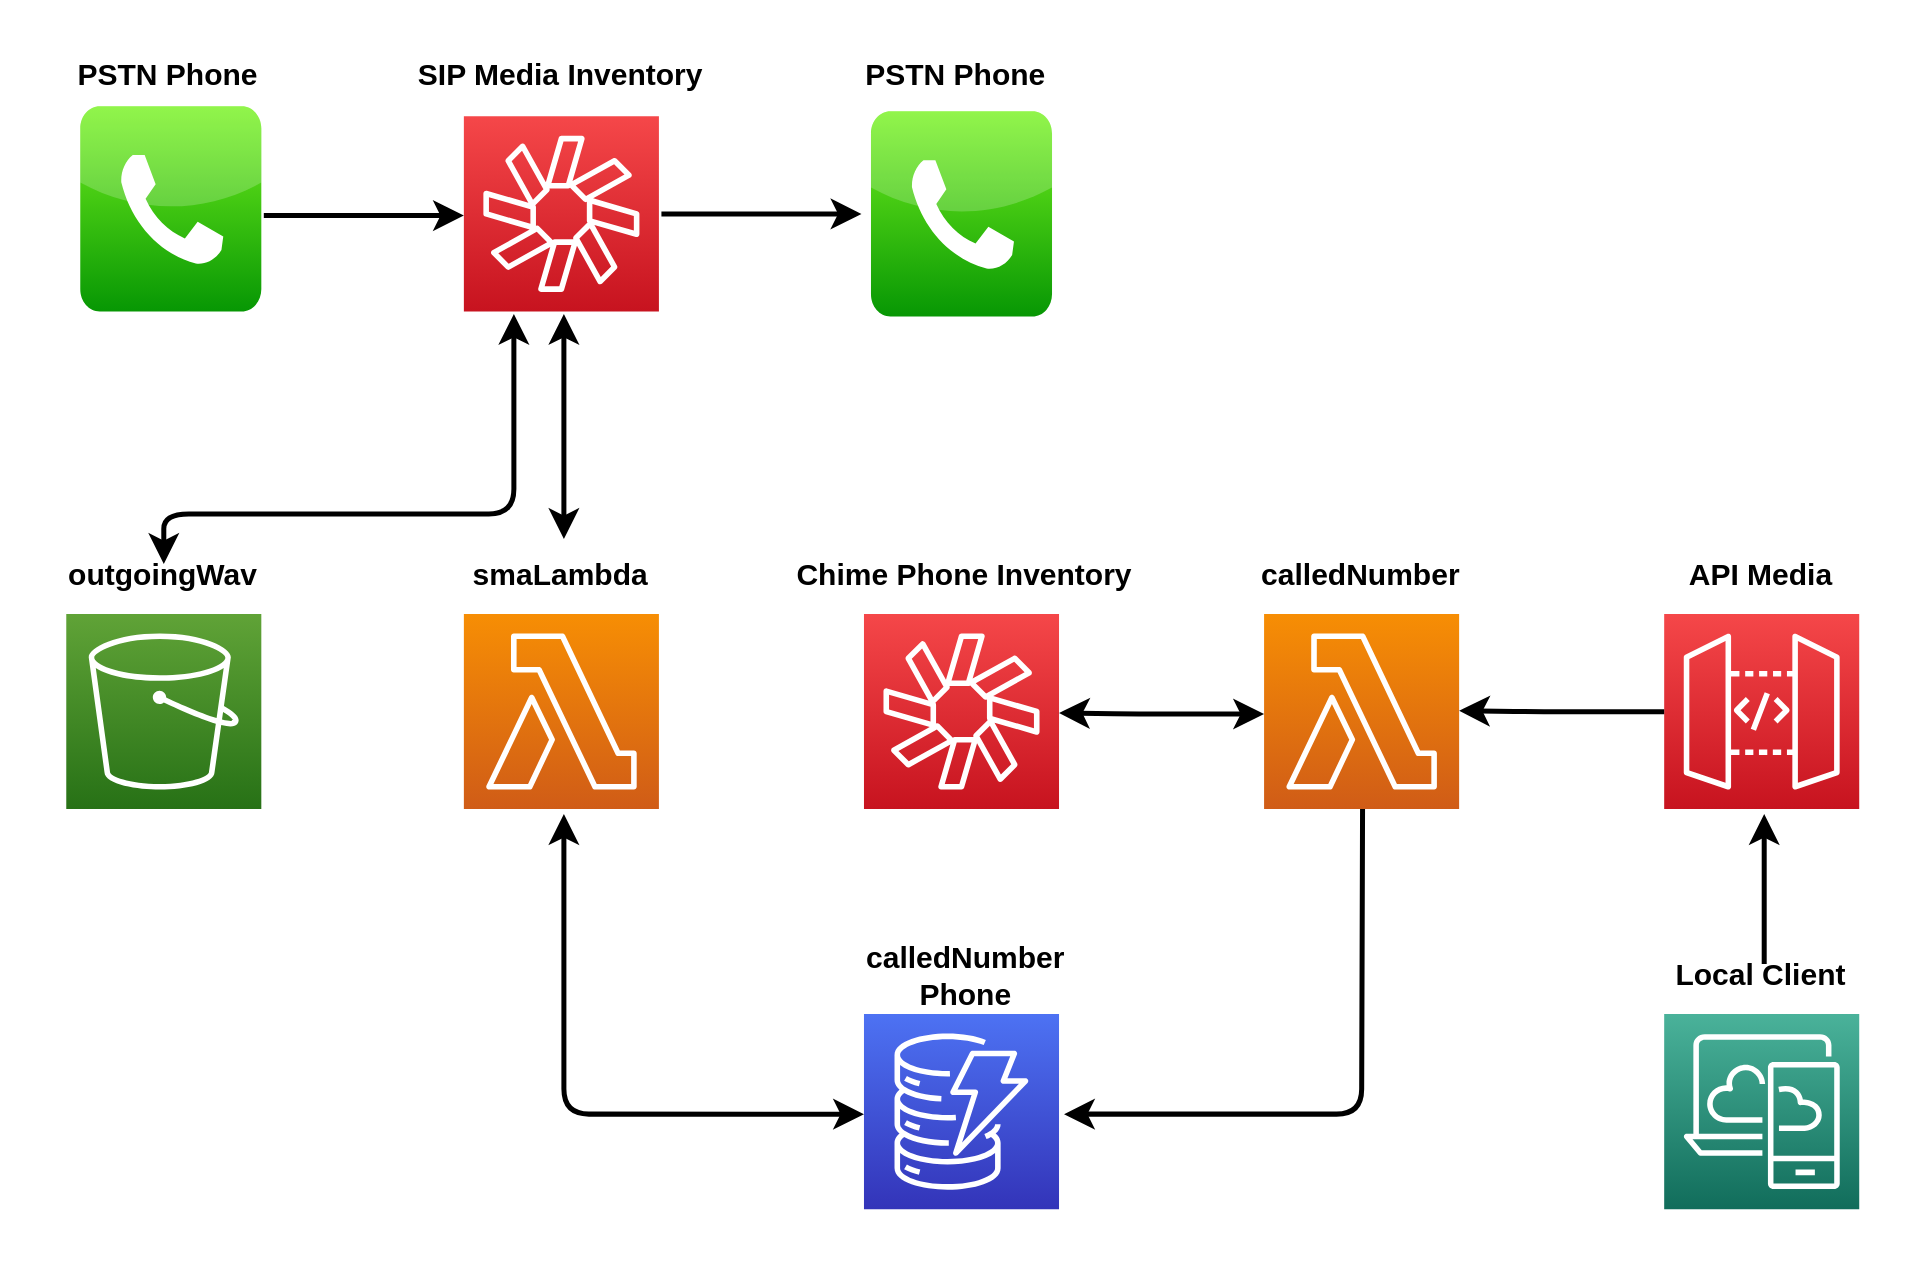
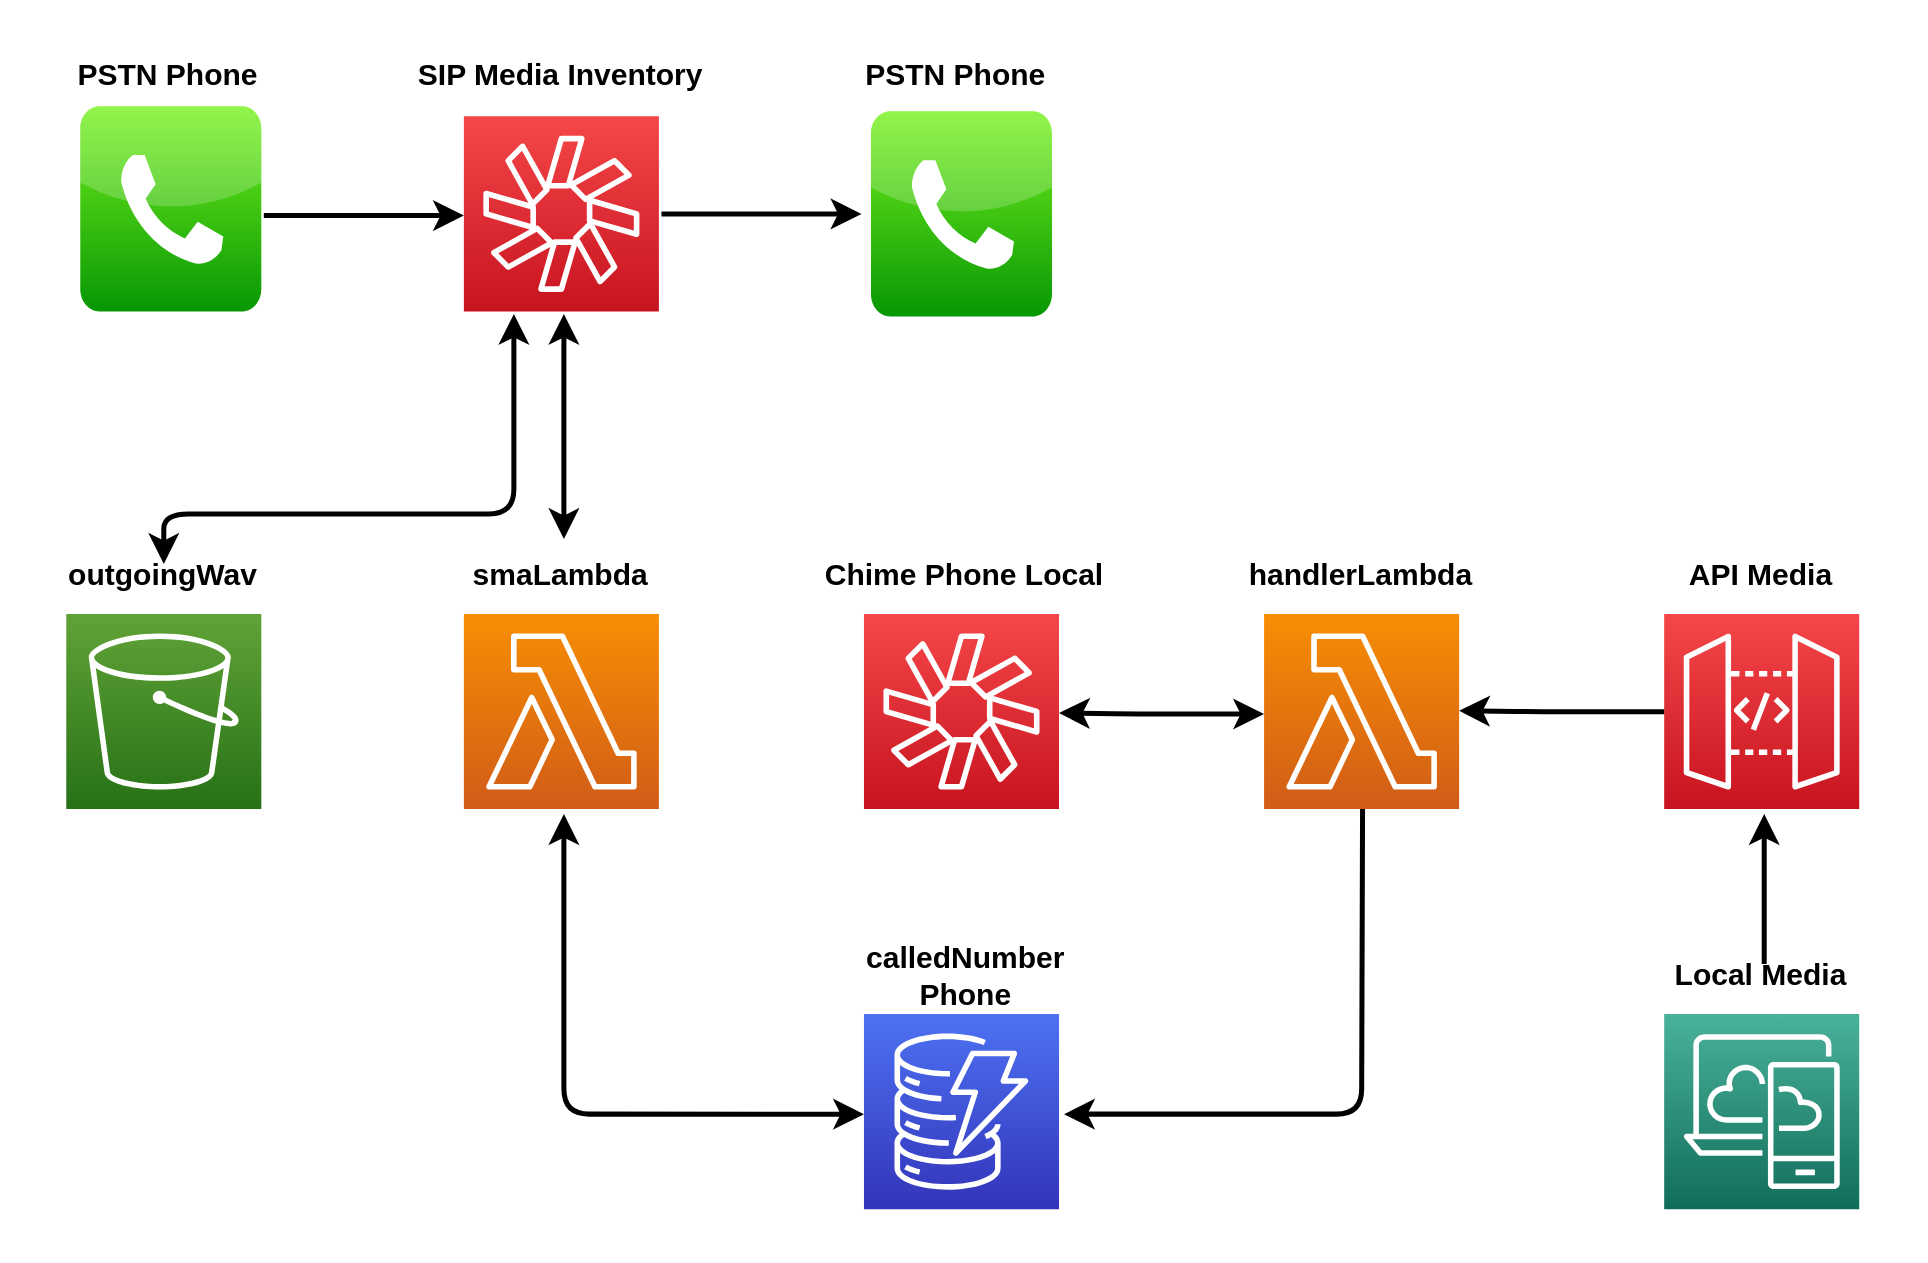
- <mxCell id="21" value="&lt;b&gt;Chime Phone Inventory&lt;/b&gt;" style="text;html=1;strokeColor=none;fillColor=none;align=center;verticalAlign=middle;whiteSpace=wrap;rounded=0;" vertex="1" parent="1"><mxGeometry x="316" y="225" width="139" height="10" as="geometry" /></mxCell>
+ <mxCell id="21" value="&lt;b&gt;Chime Phone Local&lt;/b&gt;" style="text;html=1;strokeColor=none;fillColor=none;align=center;verticalAlign=middle;whiteSpace=wrap;rounded=0;" vertex="1" parent="1"><mxGeometry x="316" y="225" width="139" height="10" as="geometry" /></mxCell>
- <mxCell id="22" value="&lt;b&gt;calledNumber&lt;/b&gt;" style="text;html=1;strokeColor=none;fillColor=none;align=center;verticalAlign=middle;whiteSpace=wrap;rounded=0;" vertex="1" parent="1"><mxGeometry x="499" y="225" width="90" height="10" as="geometry" /></mxCell>
+ <mxCell id="22" value="&lt;b&gt;handlerLambda&lt;/b&gt;" style="text;html=1;strokeColor=none;fillColor=none;align=center;verticalAlign=middle;whiteSpace=wrap;rounded=0;" vertex="1" parent="1"><mxGeometry x="499" y="225" width="90" height="10" as="geometry" /></mxCell>
- <mxCell id="30" value="&lt;b&gt;Local Client&lt;/b&gt;" style="text;html=1;strokeColor=none;fillColor=none;align=center;verticalAlign=middle;whiteSpace=wrap;rounded=0;" vertex="1" parent="1"><mxGeometry x="659" y="385" width="90" height="10" as="geometry" /></mxCell>
+ <mxCell id="30" value="&lt;b&gt;Local Media&lt;/b&gt;" style="text;html=1;strokeColor=none;fillColor=none;align=center;verticalAlign=middle;whiteSpace=wrap;rounded=0;" vertex="1" parent="1"><mxGeometry x="659" y="385" width="90" height="10" as="geometry" /></mxCell>
